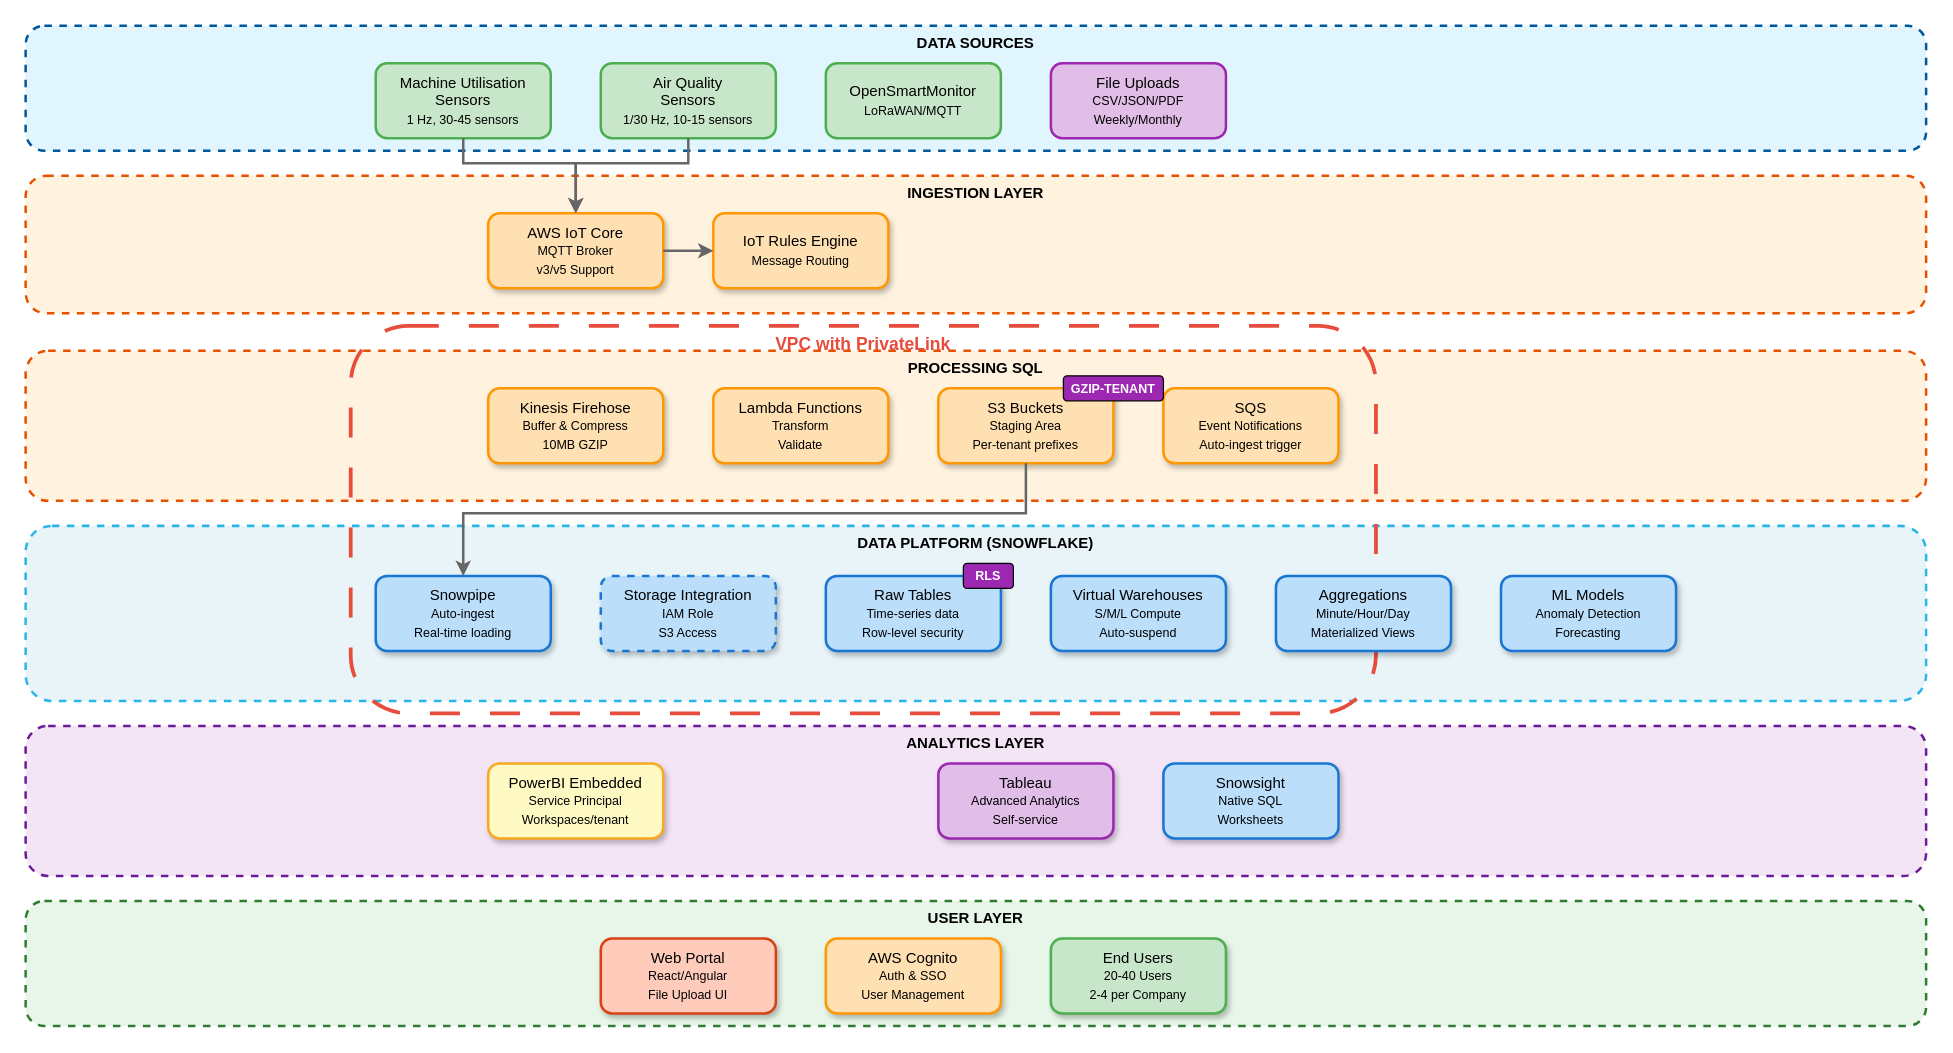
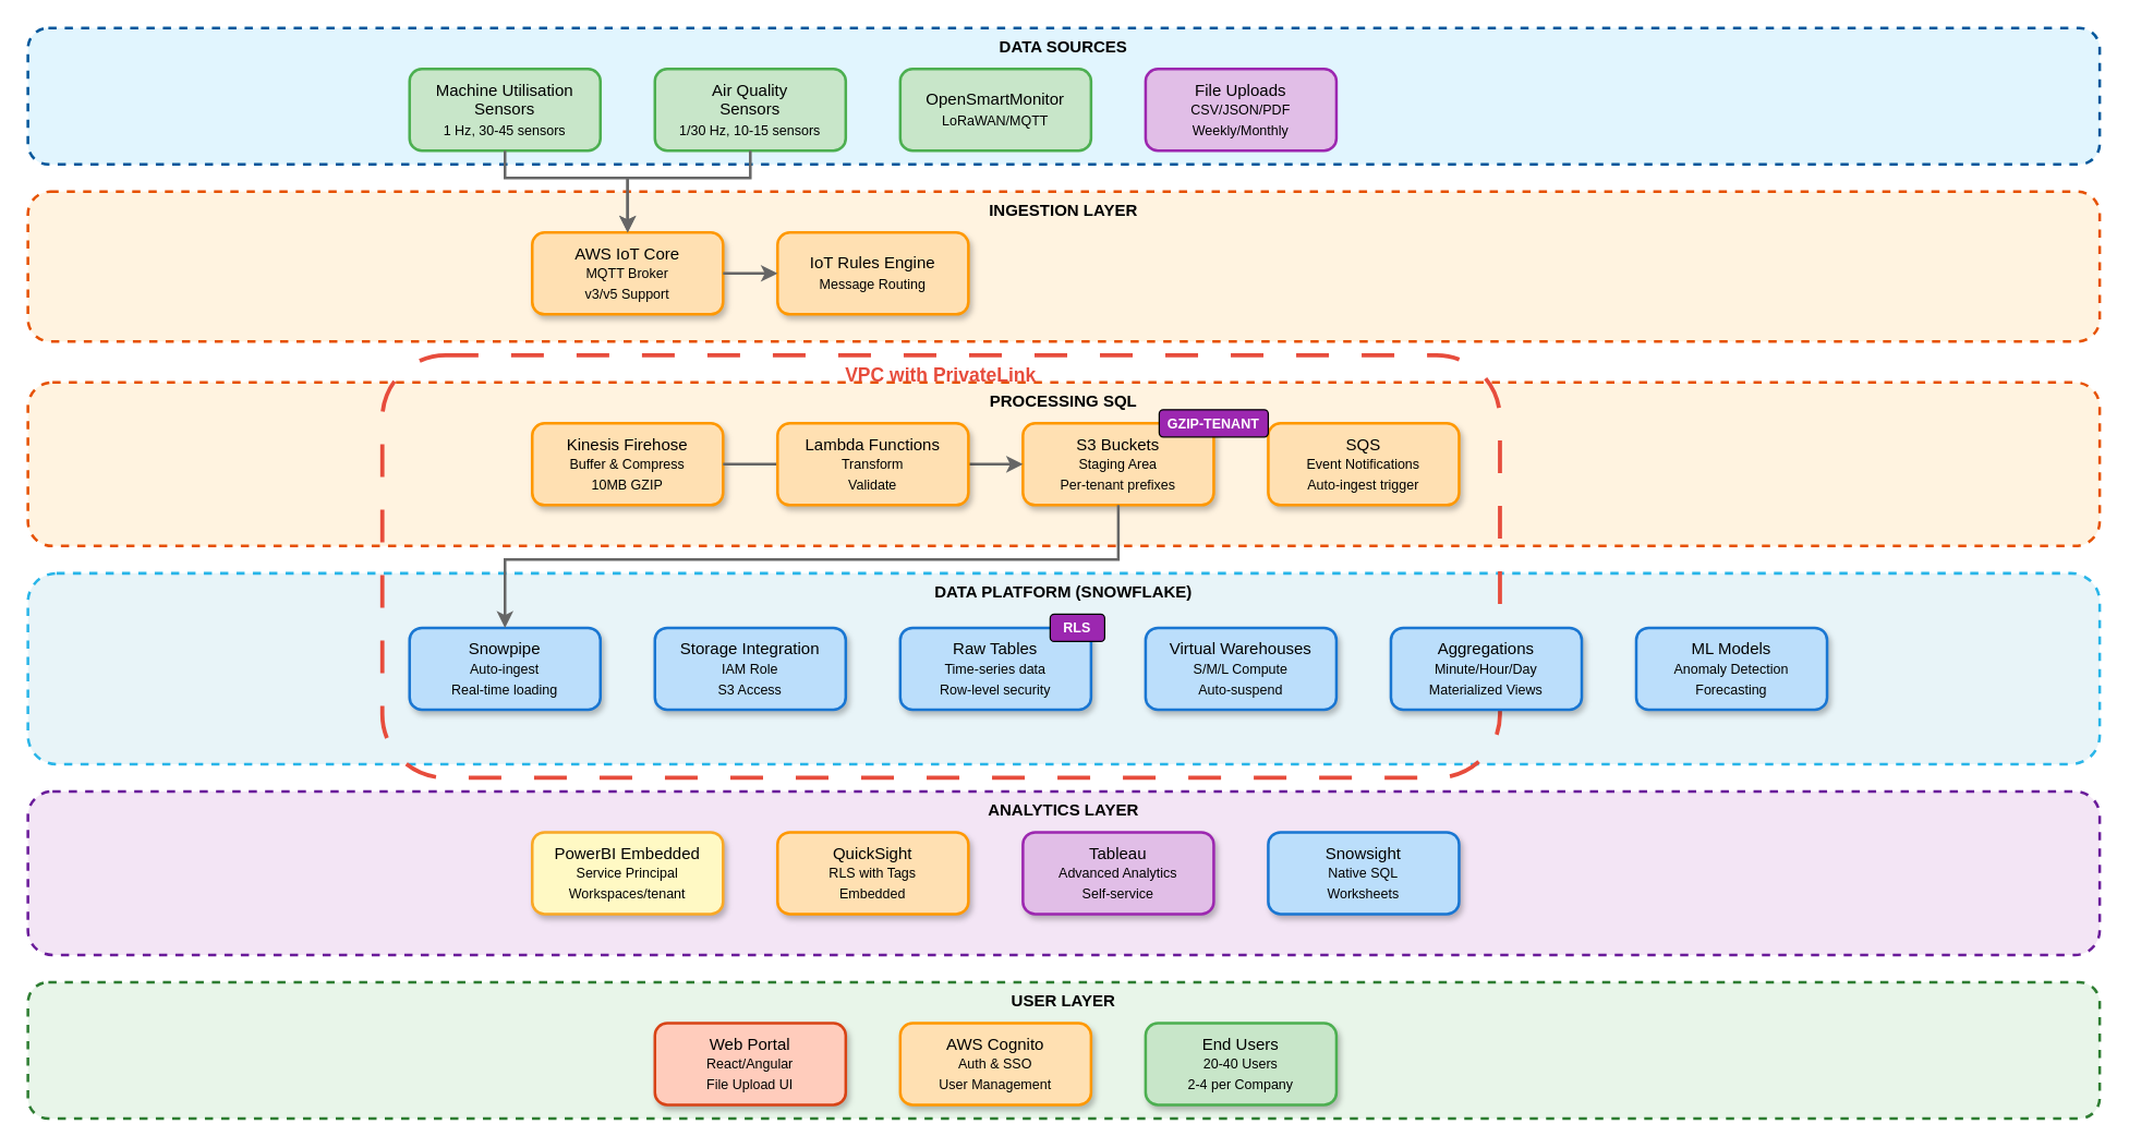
+ <mxCell id="33" style="edgeStyle=orthogonalEdgeStyle;rounded=0;orthogonalLoop=1;jettySize=auto;html=1;strokeWidth=2;strokeColor=#666666;endArrow=classic;endFill=1;" parent="1" source="15" target="16" edge="1"><mxGeometry relative="1" as="geometry" /></mxCell>
- <mxCell id="19" value="Storage Integration&lt;br&gt;&lt;font size=&quot;1&quot;&gt;IAM Role&lt;br&gt;S3 Access&lt;/font&gt;" style="rounded=1;whiteSpace=wrap;html=1;fillColor=#bbdefb;strokeColor=#1976d2;strokeWidth=2;shadow=1;dashed=1;" parent="1" vertex="1"><mxGeometry x="480" y="460" width="140" height="60" as="geometry" /></mxCell>
+ <mxCell id="19" value="Storage Integration&lt;br&gt;&lt;font size=&quot;1&quot;&gt;IAM Role&lt;br&gt;S3 Access&lt;/font&gt;" style="rounded=1;whiteSpace=wrap;html=1;fillColor=#bbdefb;strokeColor=#1976d2;strokeWidth=2;shadow=1;" parent="1" vertex="1"><mxGeometry x="480" y="460" width="140" height="60" as="geometry" /></mxCell>
+ <mxCell id="25" value="QuickSight&lt;br&gt;&lt;font size=&quot;1&quot;&gt;RLS with Tags&lt;br&gt;Embedded&lt;/font&gt;" style="rounded=1;whiteSpace=wrap;html=1;fillColor=#ffe0b2;strokeColor=#ff9800;strokeWidth=2;shadow=1;" parent="1" vertex="1"><mxGeometry x="570" y="610" width="140" height="60" as="geometry" /></mxCell>
